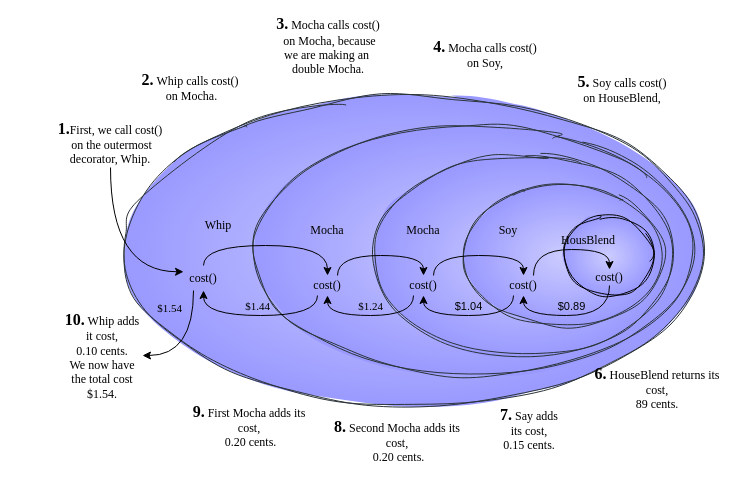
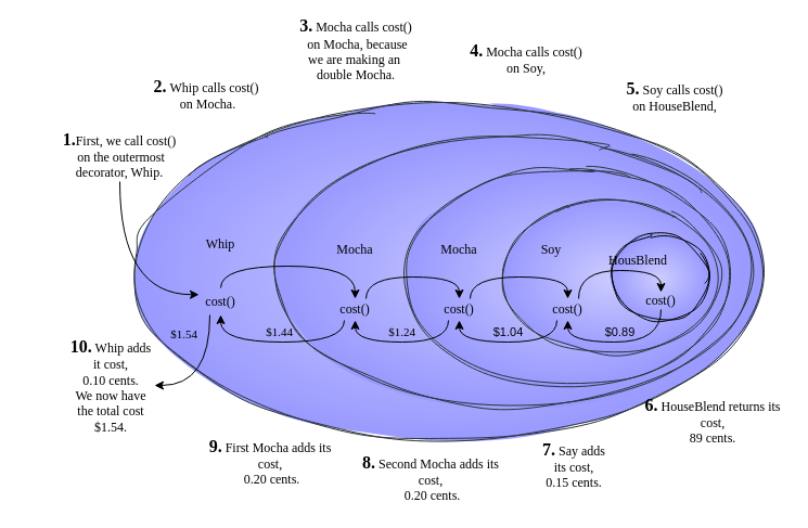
- <mxCell id="22" value="Whip" style="rounded=0;whiteSpace=wrap;html=1;fillColor=none;strokeColor=none;fontFamily=Comic Sans MS;" vertex="1" parent="1"><mxGeometry x="198" y="210" width="40" height="30" as="geometry" /></mxCell>
+ <mxCell id="22" value="Whip" style="rounded=0;whiteSpace=wrap;html=1;fillColor=none;strokeColor=none;fontFamily=Comic Sans MS;" vertex="1" parent="1"><mxGeometry x="183" y="210" width="40" height="30" as="geometry" /></mxCell>
